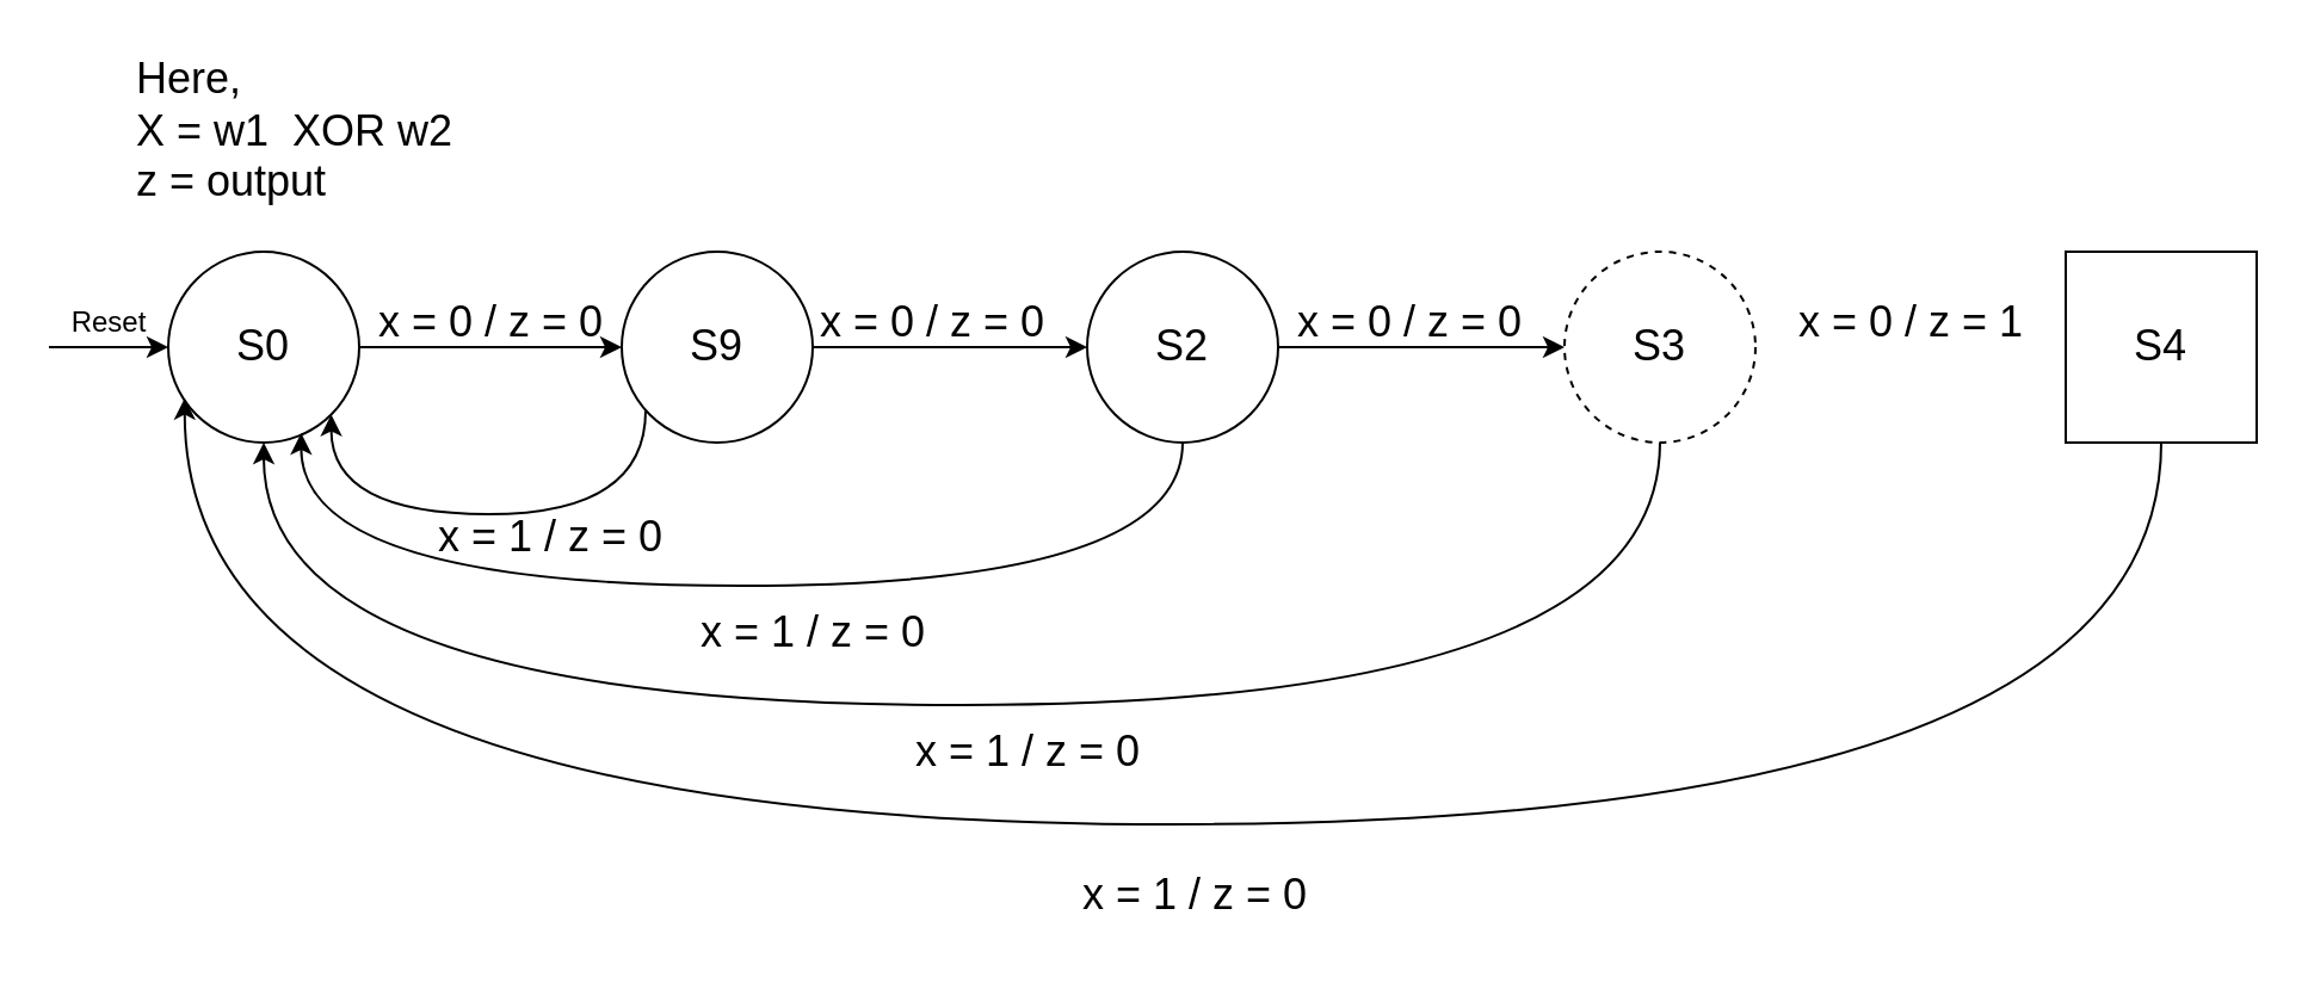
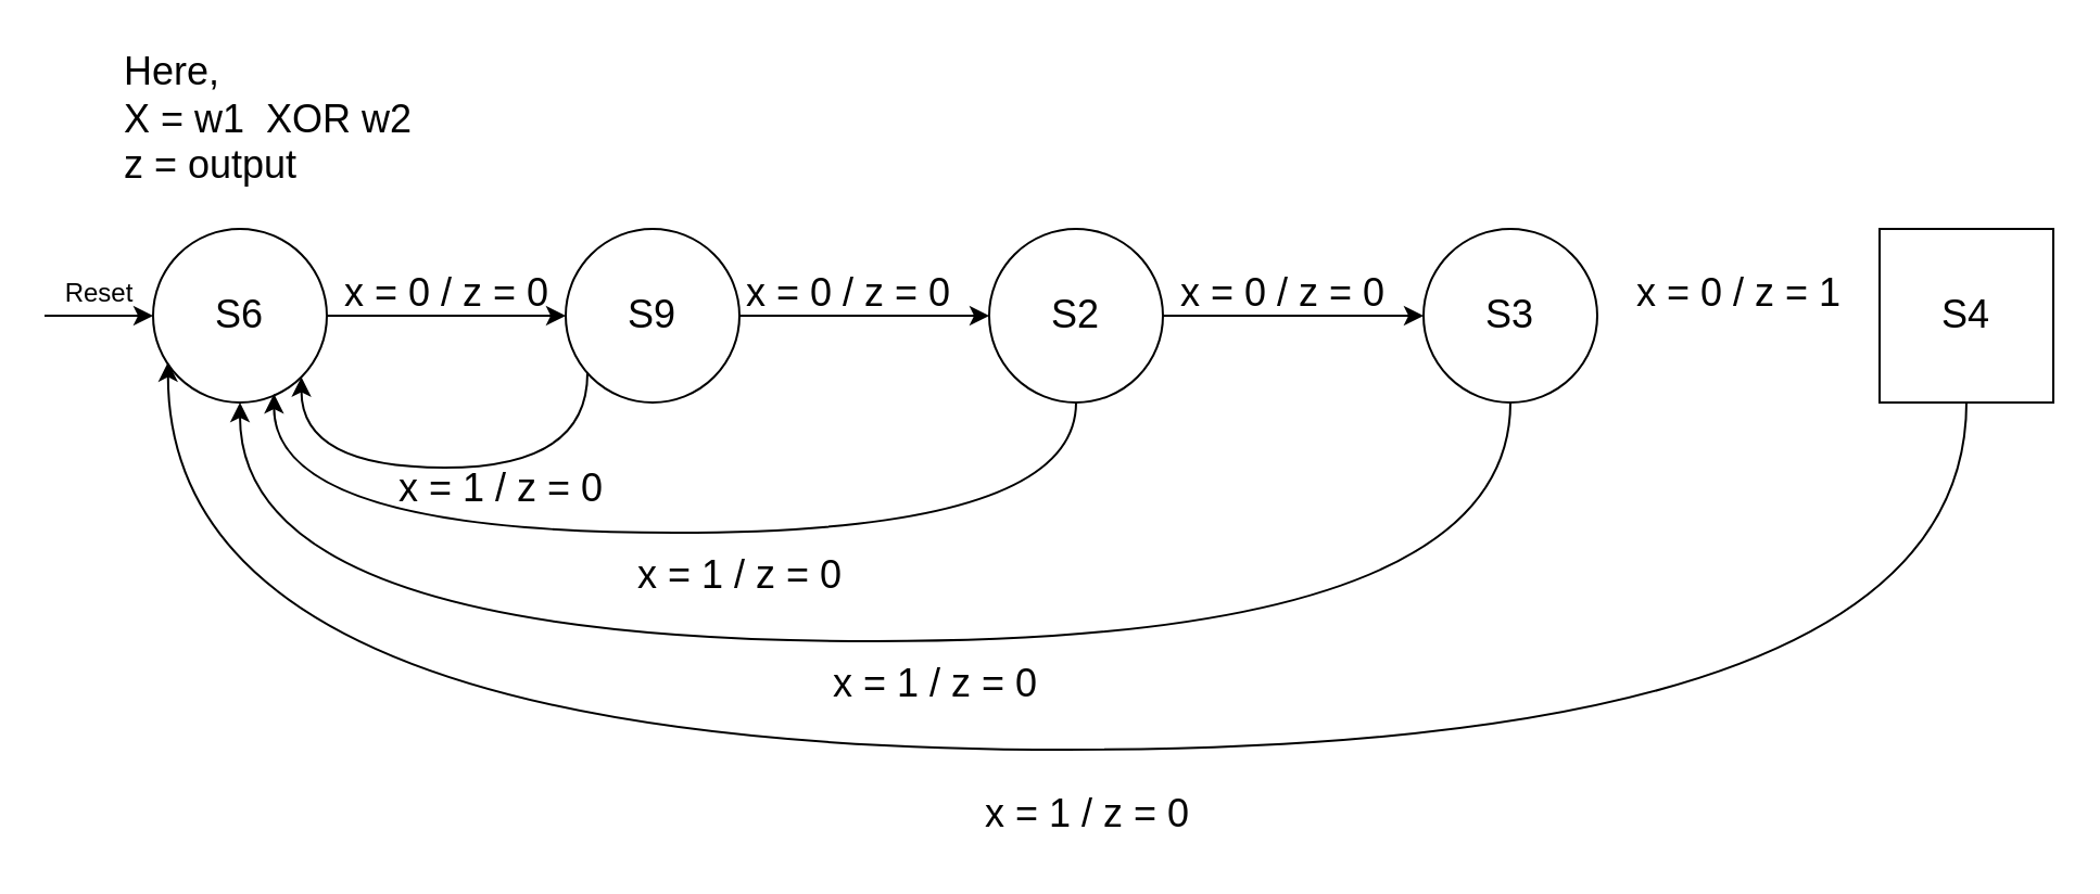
- <mxCell id="3" value="S0" style="ellipse;whiteSpace=wrap;html=1;aspect=fixed;fontSize=18;" parent="1" vertex="1"><mxGeometry x="70" y="105" width="80" height="80" as="geometry" /></mxCell>
+ <mxCell id="3" value="S6" style="ellipse;whiteSpace=wrap;html=1;aspect=fixed;fontSize=18;" parent="1" vertex="1"><mxGeometry x="70" y="105" width="80" height="80" as="geometry" /></mxCell>
- <mxCell id="11" value="&lt;span style=&quot;font-size: 18px&quot;&gt;S3&lt;/span&gt;" style="ellipse;whiteSpace=wrap;html=1;aspect=fixed;fontSize=18;dashed=1;" parent="1" vertex="1"><mxGeometry x="655" y="105" width="80" height="80" as="geometry" /></mxCell>
+ <mxCell id="11" value="&lt;span style=&quot;font-size: 18px&quot;&gt;S3&lt;/span&gt;" style="ellipse;whiteSpace=wrap;html=1;aspect=fixed;fontSize=18;" parent="1" vertex="1"><mxGeometry x="655" y="105" width="80" height="80" as="geometry" /></mxCell>
